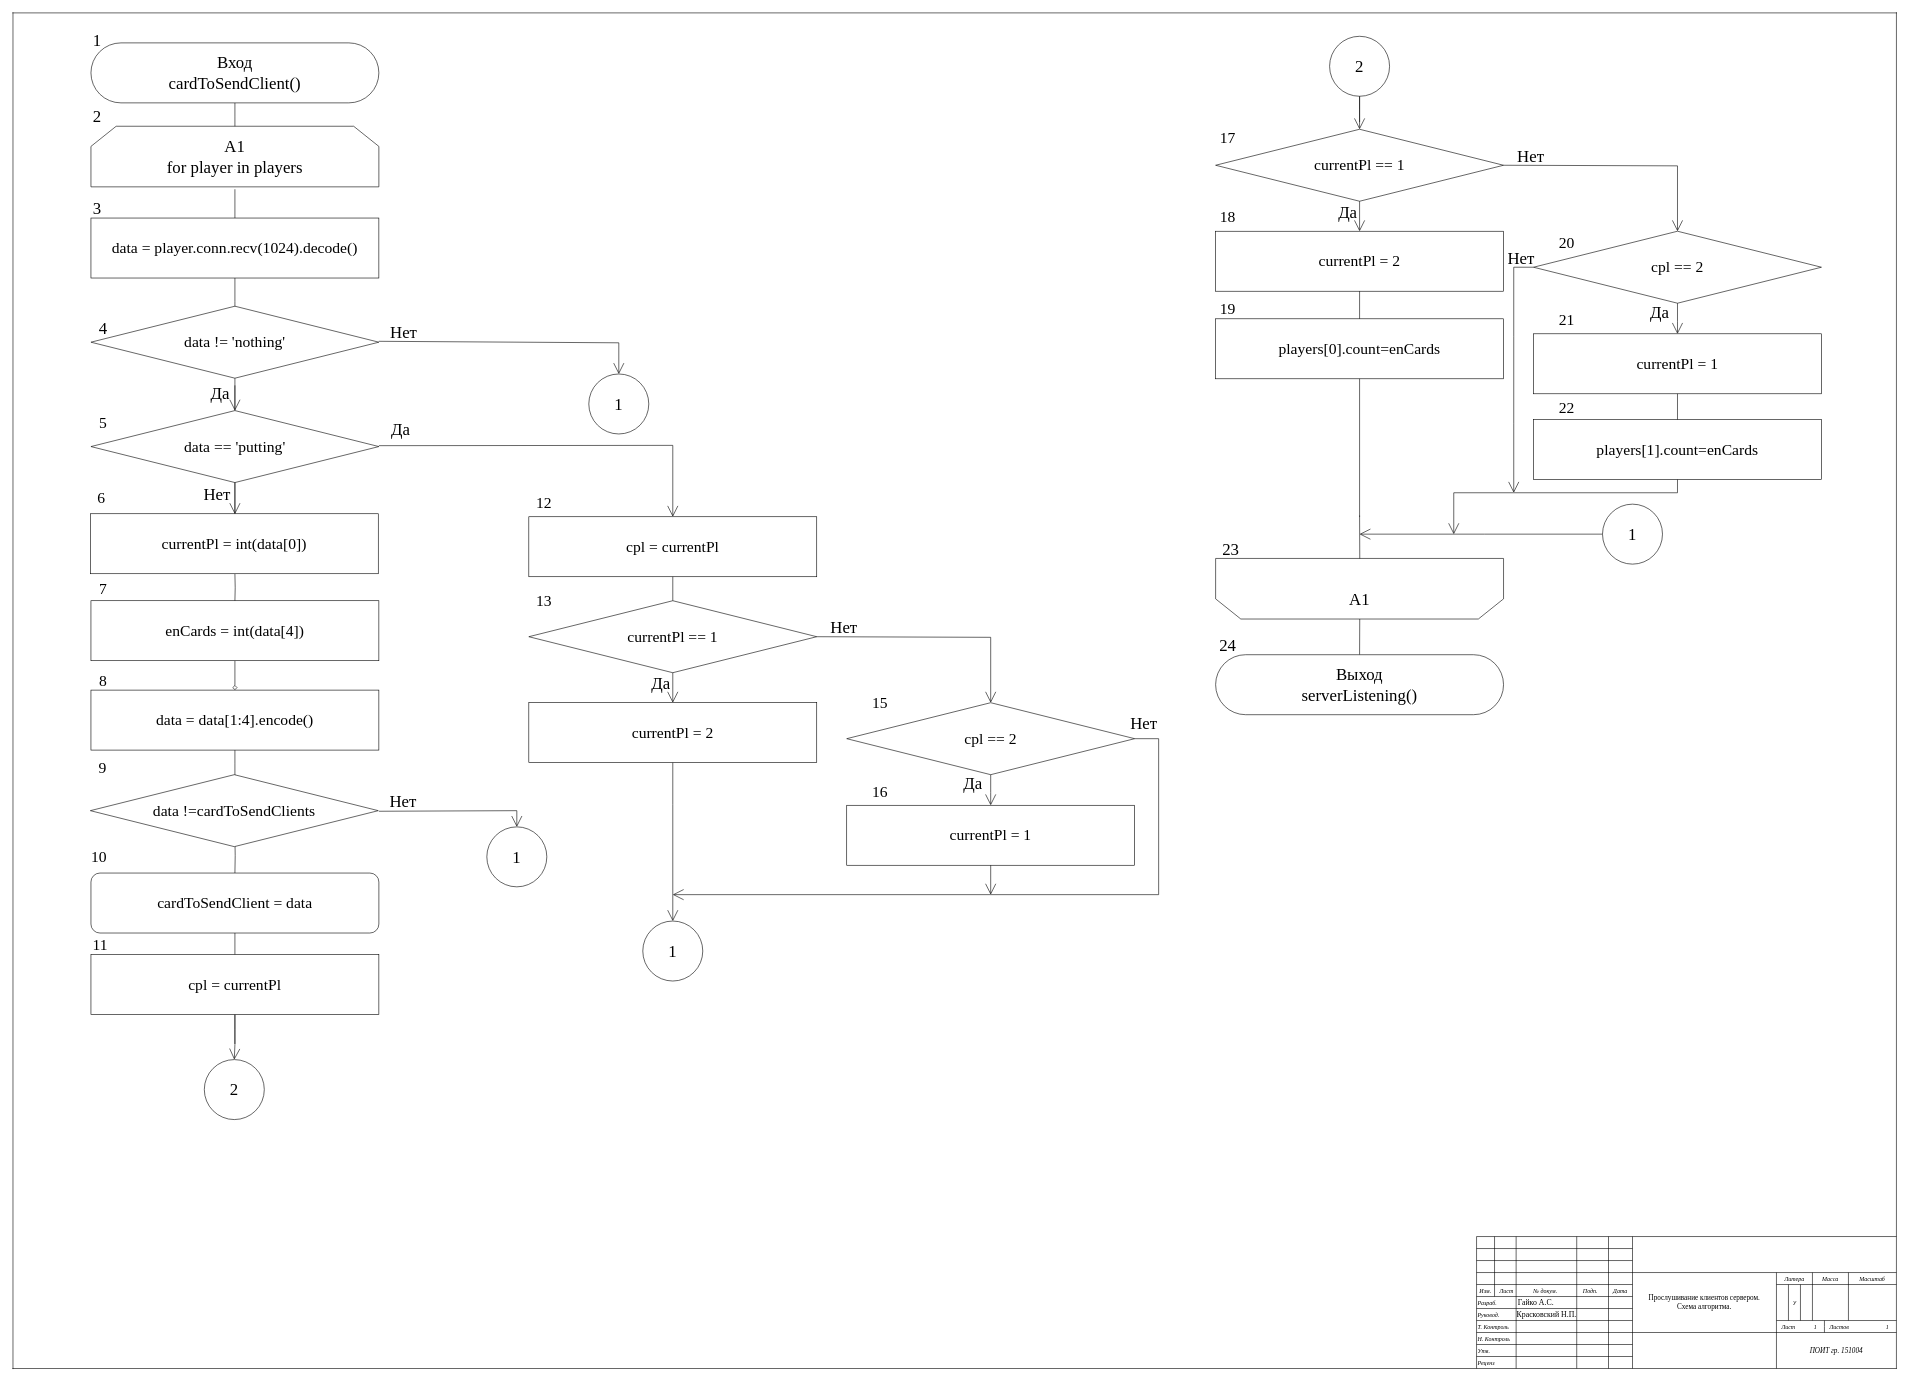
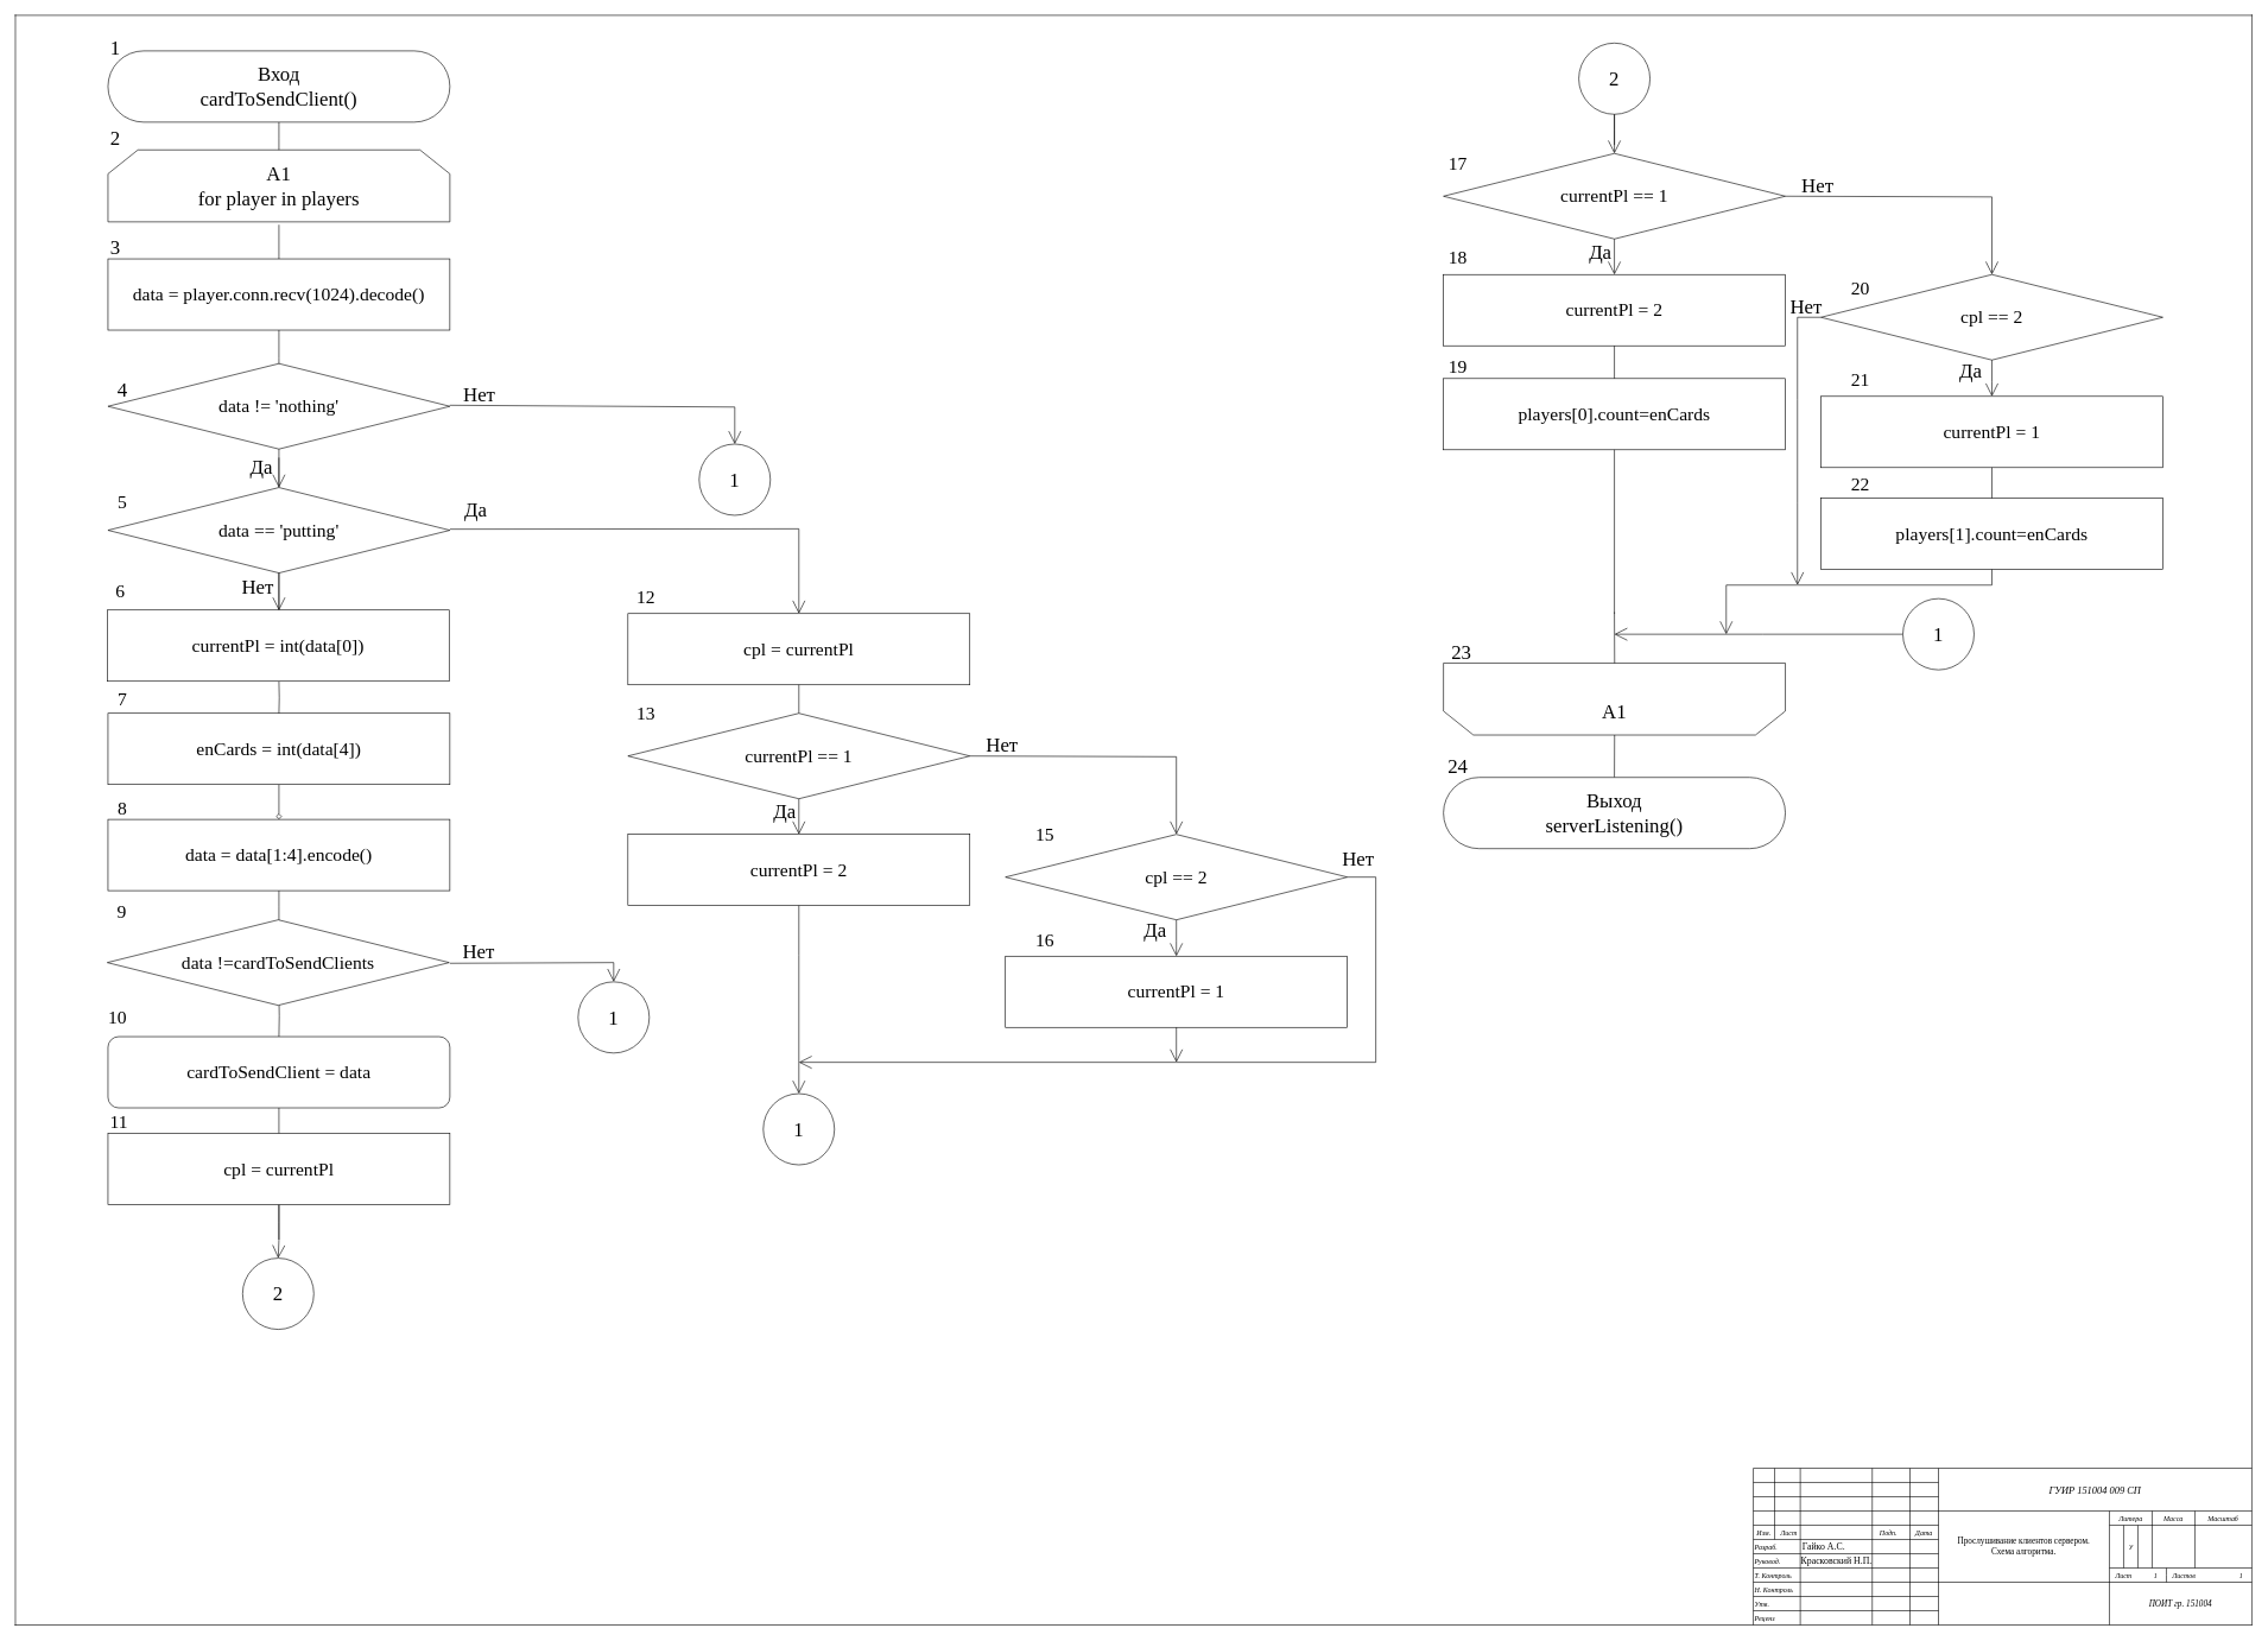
+ <mxCell id="9" value="&lt;p style=&quot;margin-left: 0 ; margin-right: 0 ; margin-top: 0px ; margin-bottom: 0px ; text-indent: 0 ; direction: ltr&quot;&gt;&lt;font style=&quot;font-family: &amp;quot;times new roman&amp;quot; ; color: rgb(0 , 0 , 0) ; direction: ltr ; letter-spacing: 0px ; line-height: 140% ; opacity: 1&quot; size=&quot;1&quot;&gt;&lt;i style=&quot;font-size: 14px&quot;&gt;ГУИР 151004 009 СП&lt;/i&gt;&lt;/font&gt;&lt;font style=&quot;font-size: 19px ; font-family: &amp;quot;times new roman&amp;quot; ; color: #000000 ; direction: ltr ; letter-spacing: 0px ; line-height: 140% ; opacity: 1&quot;&gt;&lt;br&gt;&lt;/font&gt;&lt;/p&gt;" style="verticalAlign=middle;align=center;vsdxID=50;fillColor=none;gradientColor=none;shape=stencil(nZBLDoAgDERP0z3SIyjew0SURgSD+Lu9kMZoXLhwN9O+tukAlrNpJg1SzDH4QW/URgNYgZTkjA4UkwJUgGXng+6DX1zLfmoymdXo17xh5zmRJ6Q42BWCfc2oJfdAr+Yv+AP9Cb7OJ3H/2JG1HNGz/84klThPVCc=);strokeColor=none;labelBackgroundColor=none;rounded=0;html=1;whiteSpace=wrap;strokeWidth=1;" parent="2" vertex="1"><mxGeometry x="260" width="440" height="60" as="geometry" /></mxCell>
- <mxCell id="164" value="&lt;p style=&quot;margin-left: 0 ; margin-right: 0 ; margin-top: 0px ; margin-bottom: 0px ; text-indent: 0 ; direction: ltr&quot;&gt;&lt;font style=&quot;font-family: &amp;#34;times new roman&amp;#34; ; color: rgb(0 , 0 , 0) ; direction: ltr ; letter-spacing: 0px ; line-height: 140% ; opacity: 1&quot; size=&quot;1&quot;&gt;&lt;i&gt;№ докум.&lt;/i&gt;&lt;/font&gt;&lt;font style=&quot;font-size: 12px ; font-family: &amp;#34;times new roman&amp;#34; ; color: #000000 ; direction: ltr ; letter-spacing: 0px ; line-height: 140% ; opacity: 1&quot;&gt;&lt;br&gt;&lt;/font&gt;&lt;/p&gt;" style="verticalAlign=middle;align=center;vsdxID=45;fillColor=none;gradientColor=none;shape=stencil(nZBLDoAgDERP0z3SIyjew0SURgSD+Lu9kMZoXLhwN9O+tukAlrNpJg1SzDH4QW/URgNYgZTkjA4UkwJUgGXng+6DX1zLfmoymdXo17xh5zmRJ6Q42BWCfc2oJfdAr+Yv+AP9Cb7OJ3H/2JG1HNGz/84klThPVCc=);strokeColor=none;labelBackgroundColor=none;rounded=0;html=1;whiteSpace=wrap;strokeWidth=1;" parent="161" vertex="1"><mxGeometry x="2531" y="2141" width="90" height="20" as="geometry" /></mxCell>
